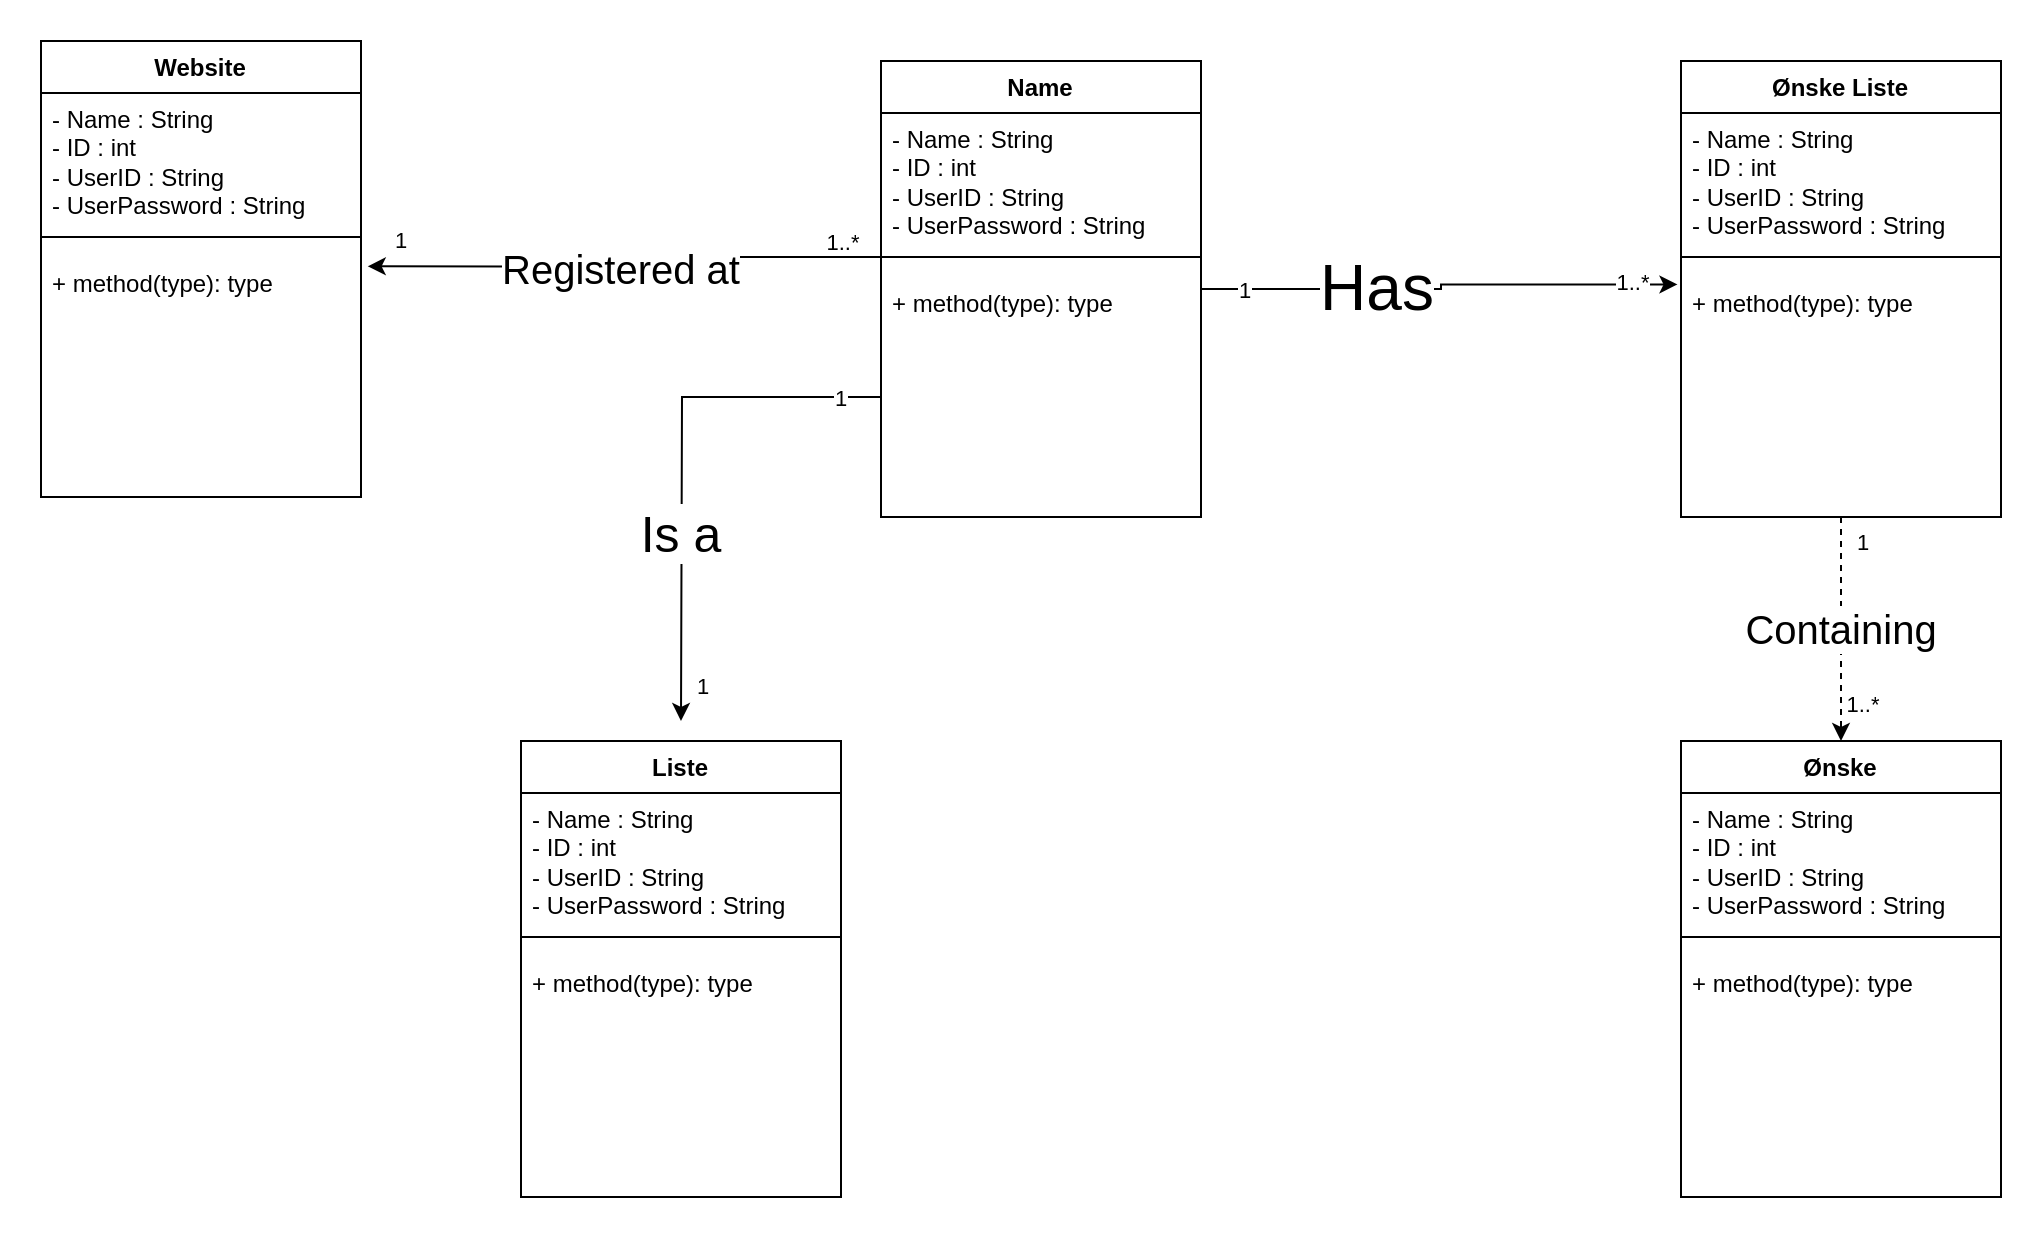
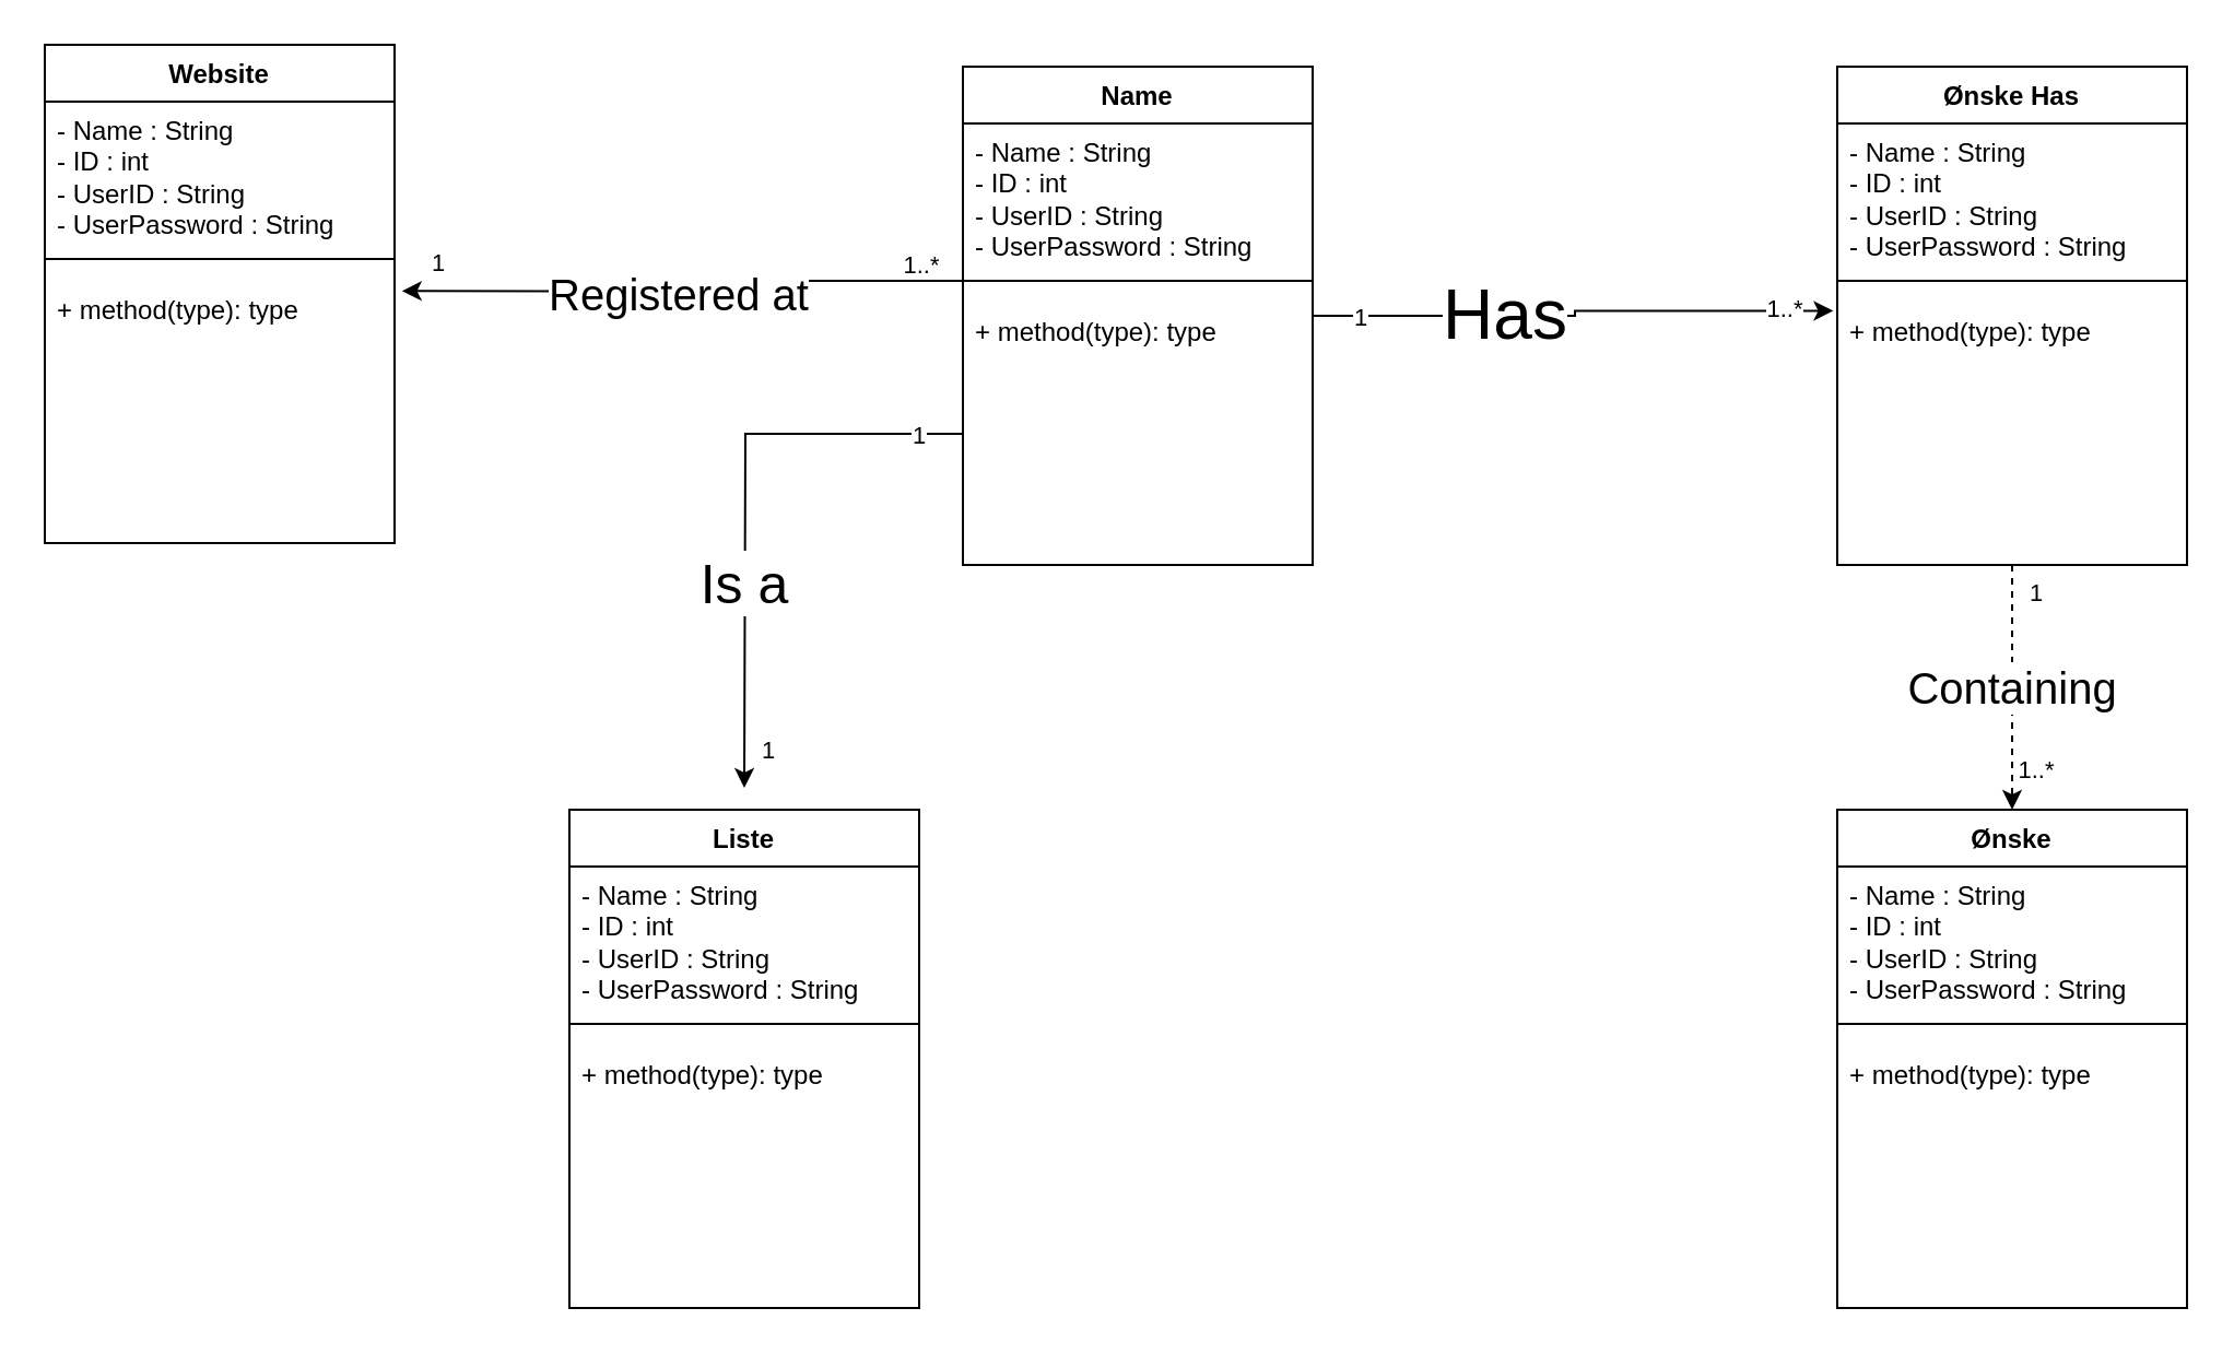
- <mxCell id="18" value="Ønske Liste" style="swimlane;fontStyle=1;align=center;verticalAlign=top;childLayout=stackLayout;horizontal=1;startSize=26;horizontalStack=0;resizeParent=1;resizeParentMax=0;resizeLast=0;collapsible=1;marginBottom=0;whiteSpace=wrap;html=1;" vertex="1" parent="1"><mxGeometry x="840" y="30" width="160" height="228" as="geometry" /></mxCell>
+ <mxCell id="18" value="Ønske Has" style="swimlane;fontStyle=1;align=center;verticalAlign=top;childLayout=stackLayout;horizontal=1;startSize=26;horizontalStack=0;resizeParent=1;resizeParentMax=0;resizeLast=0;collapsible=1;marginBottom=0;whiteSpace=wrap;html=1;" vertex="1" parent="1"><mxGeometry x="840" y="30" width="160" height="228" as="geometry" /></mxCell>
